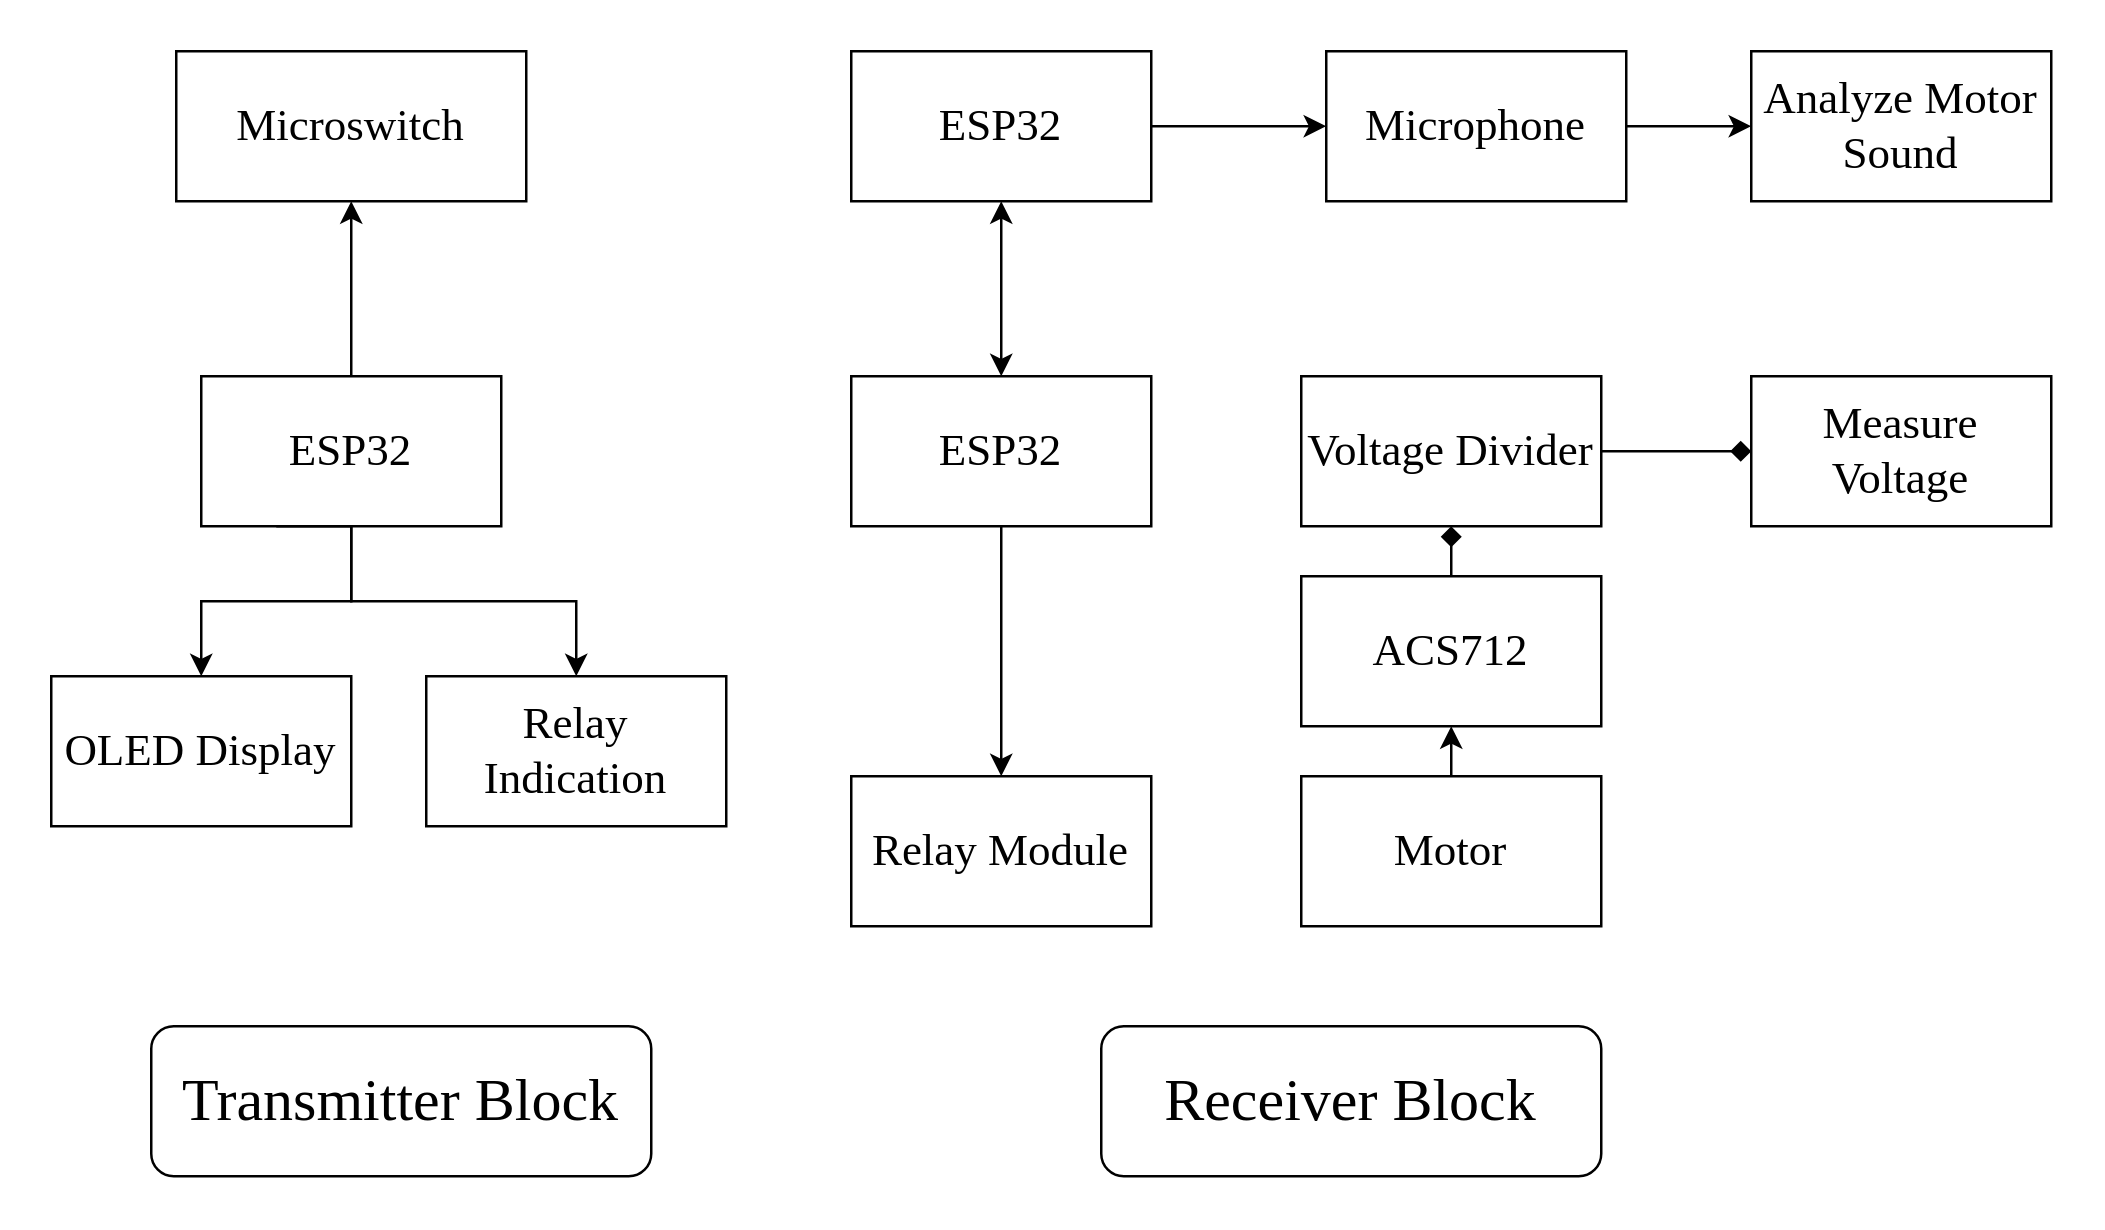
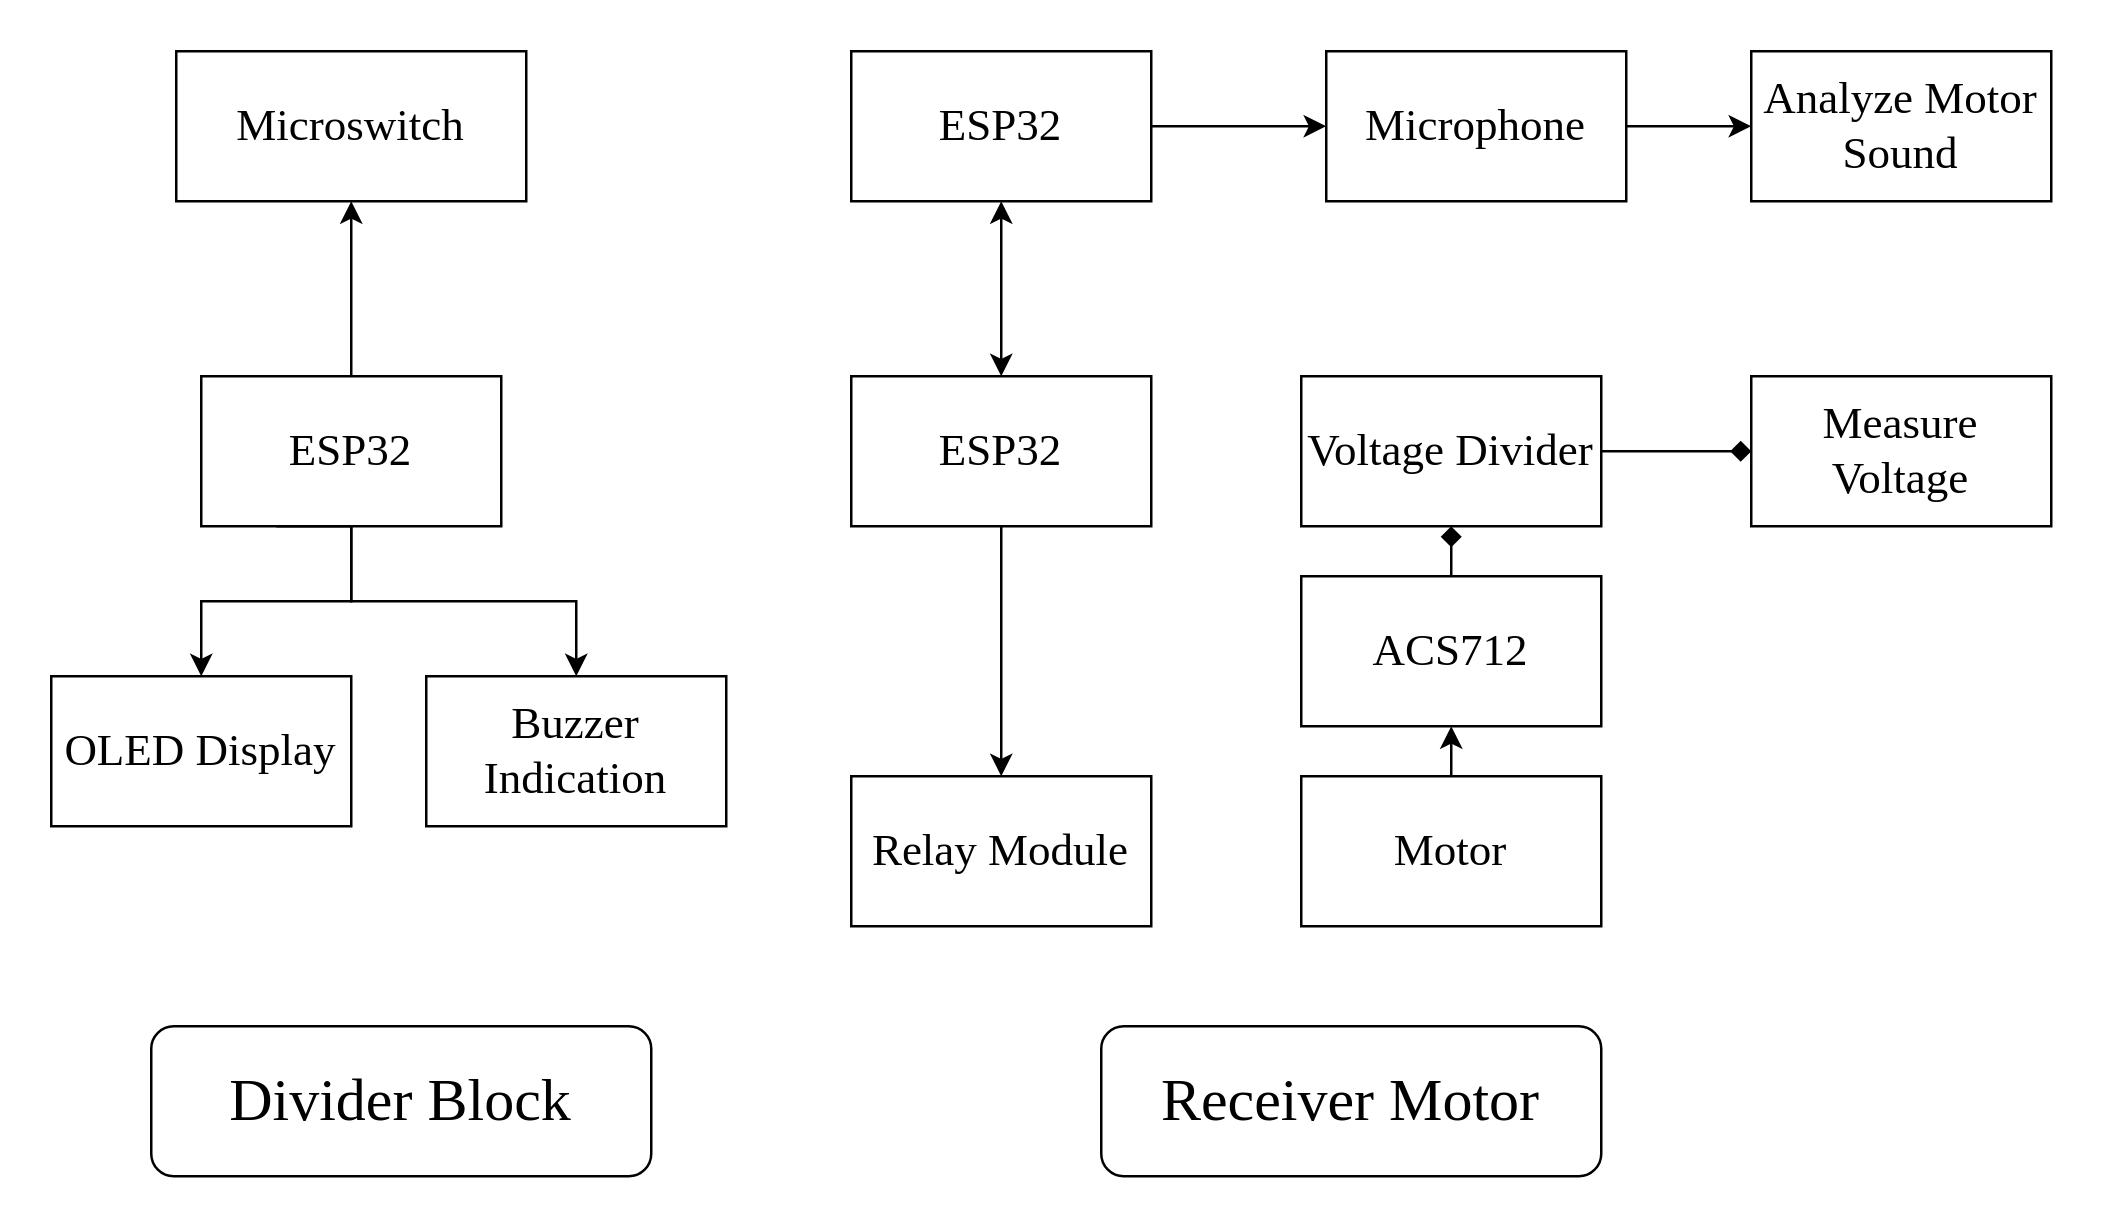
- <mxCell id="24" value="&lt;font style=&quot;font-size: 18px;&quot; face=&quot;Times New Roman&quot;&gt;Relay Indication&lt;/font&gt;" style="rounded=0;whiteSpace=wrap;html=1;" vertex="1" parent="1"><mxGeometry x="170" y="270" width="120" height="60" as="geometry" /></mxCell>
+ <mxCell id="24" value="&lt;font style=&quot;font-size: 18px;&quot; face=&quot;Times New Roman&quot;&gt;Buzzer Indication&lt;/font&gt;" style="rounded=0;whiteSpace=wrap;html=1;" vertex="1" parent="1"><mxGeometry x="170" y="270" width="120" height="60" as="geometry" /></mxCell>
- <mxCell id="18" value="&lt;font face=&quot;Times New Roman&quot; style=&quot;font-size: 24px;&quot;&gt;Transmitter Block&lt;/font&gt;" style="rounded=1;whiteSpace=wrap;html=1;" parent="1" vertex="1"><mxGeometry x="60" y="410" width="200" height="60" as="geometry" /></mxCell>
+ <mxCell id="18" value="&lt;font face=&quot;Times New Roman&quot; style=&quot;font-size: 24px;&quot;&gt;Divider Block&lt;/font&gt;" style="rounded=1;whiteSpace=wrap;html=1;" parent="1" vertex="1"><mxGeometry x="60" y="410" width="200" height="60" as="geometry" /></mxCell>
- <mxCell id="19" value="&lt;font style=&quot;font-size: 24px;&quot; face=&quot;Times New Roman&quot;&gt;Receiver Block&lt;/font&gt;" style="rounded=1;whiteSpace=wrap;html=1;" parent="1" vertex="1"><mxGeometry x="440" y="410" width="200" height="60" as="geometry" /></mxCell>
+ <mxCell id="19" value="&lt;font style=&quot;font-size: 24px;&quot; face=&quot;Times New Roman&quot;&gt;Receiver Motor&lt;/font&gt;" style="rounded=1;whiteSpace=wrap;html=1;" parent="1" vertex="1"><mxGeometry x="440" y="410" width="200" height="60" as="geometry" /></mxCell>
